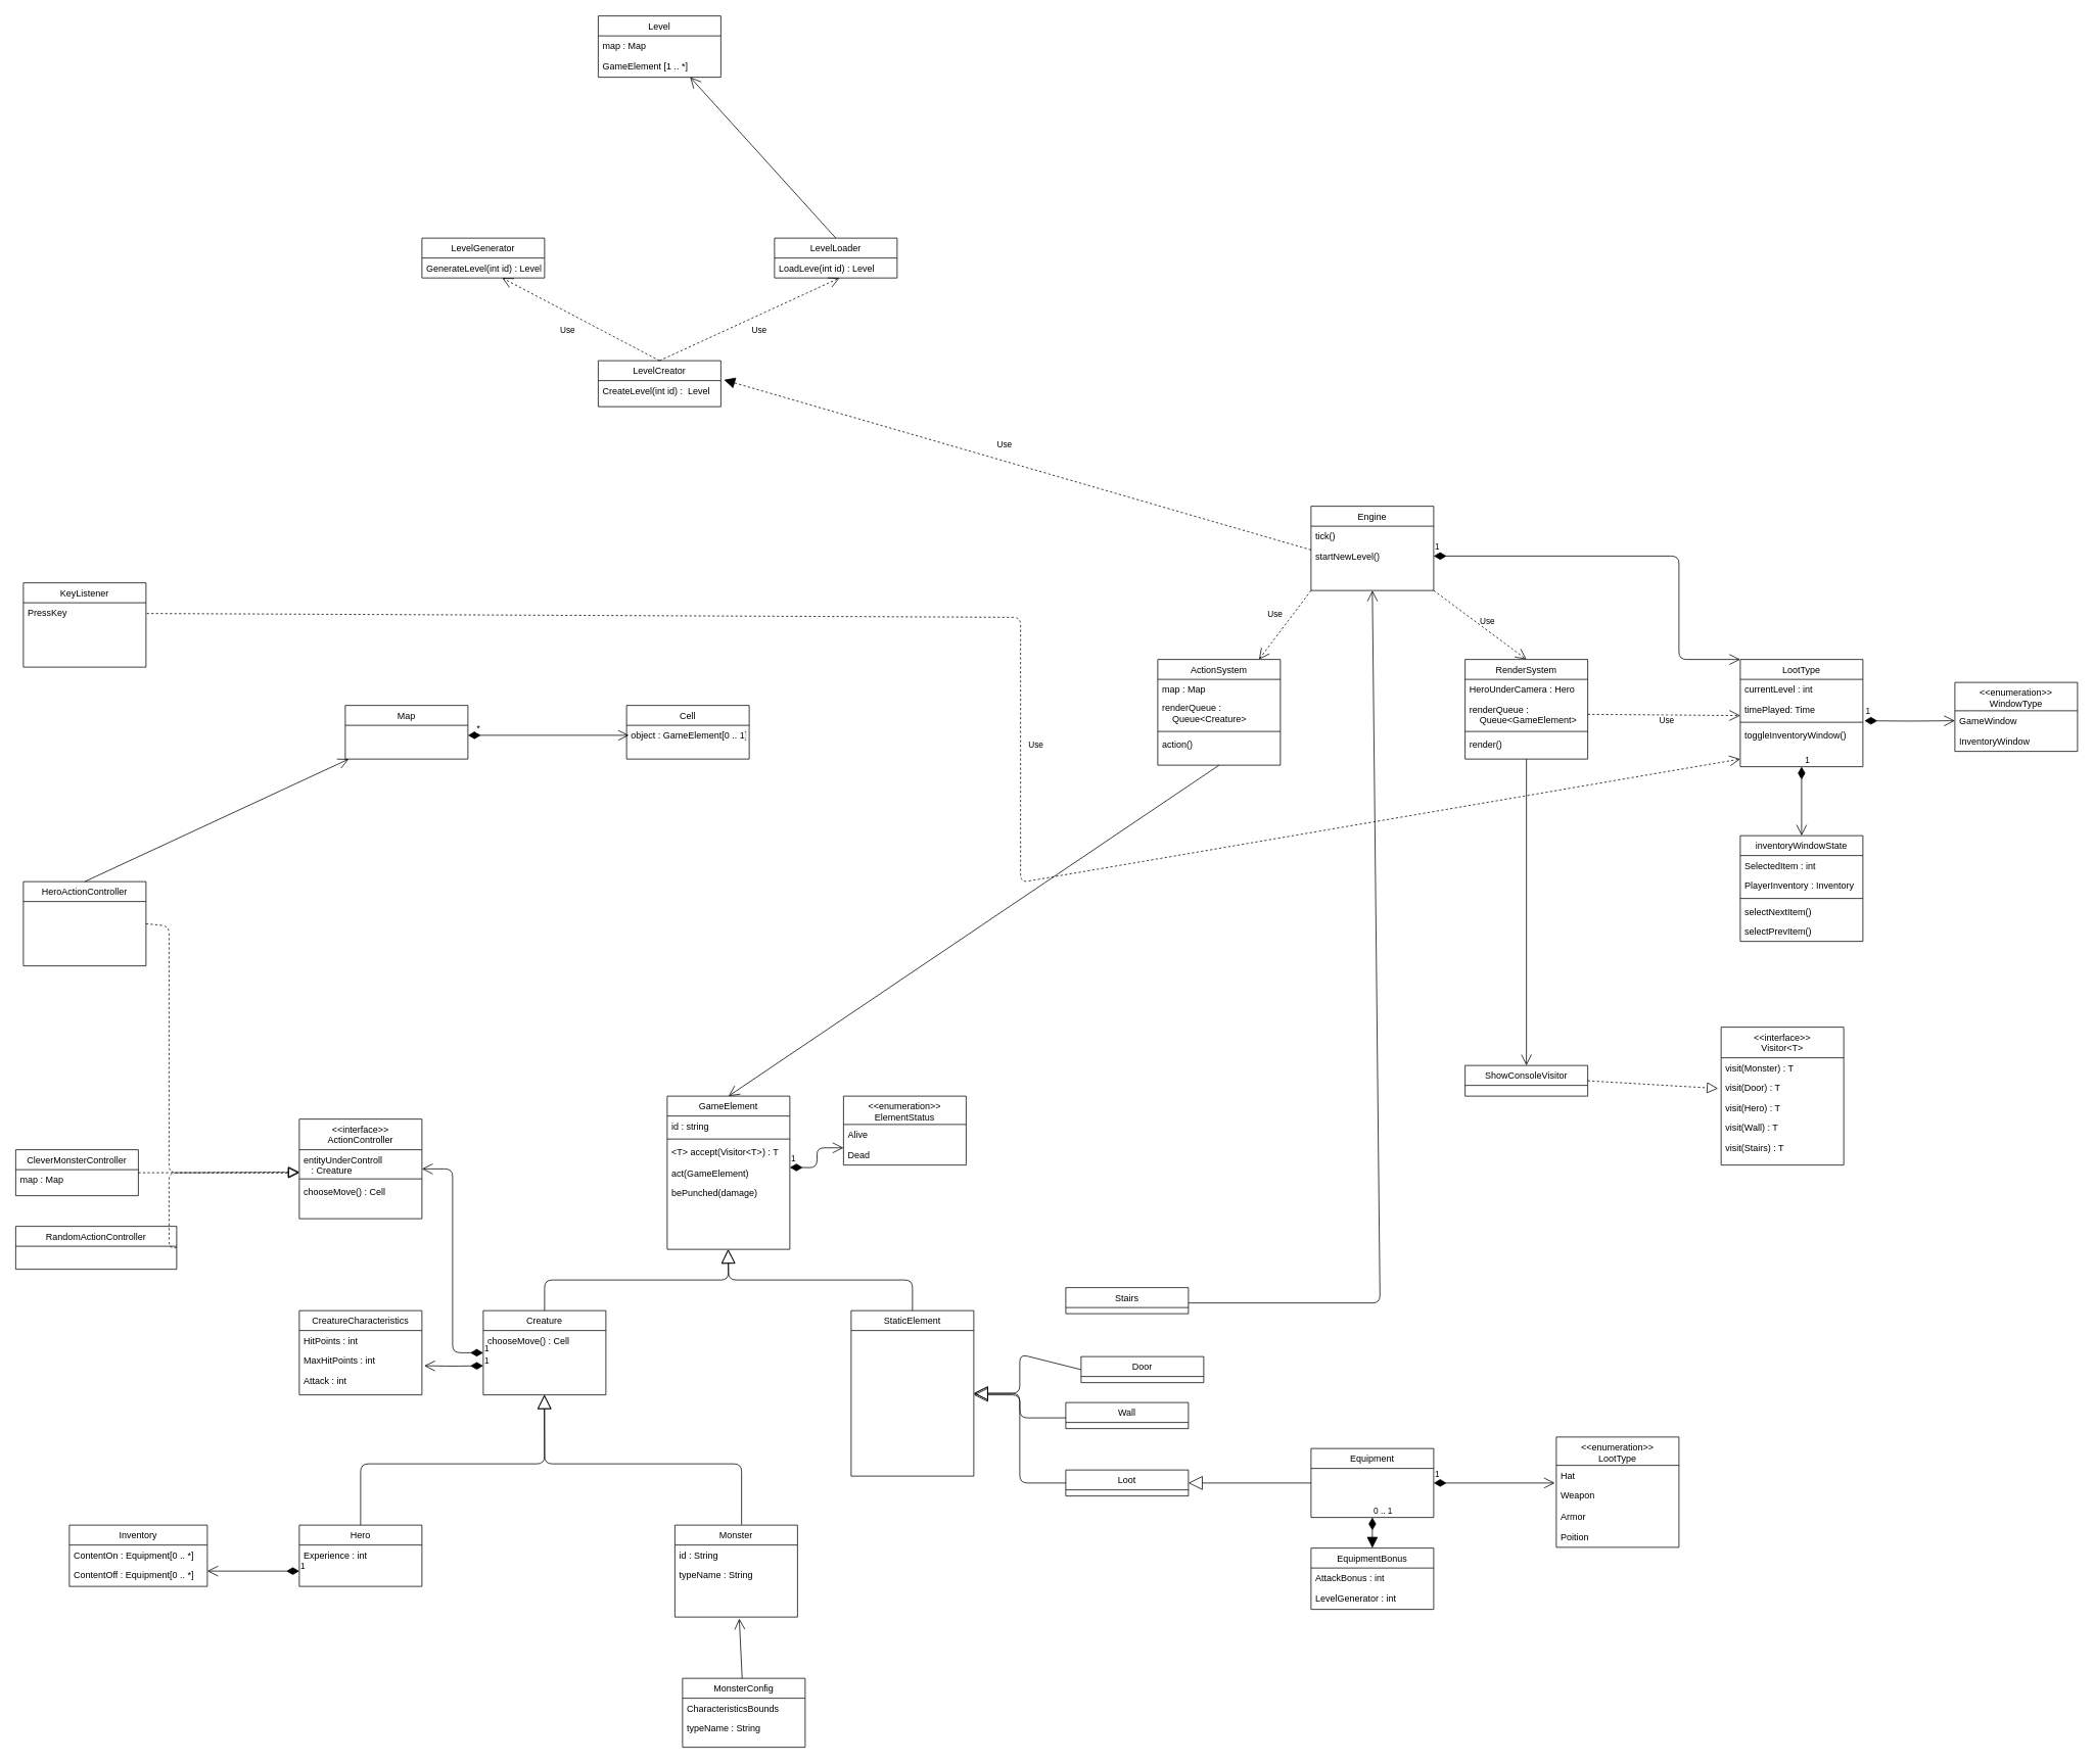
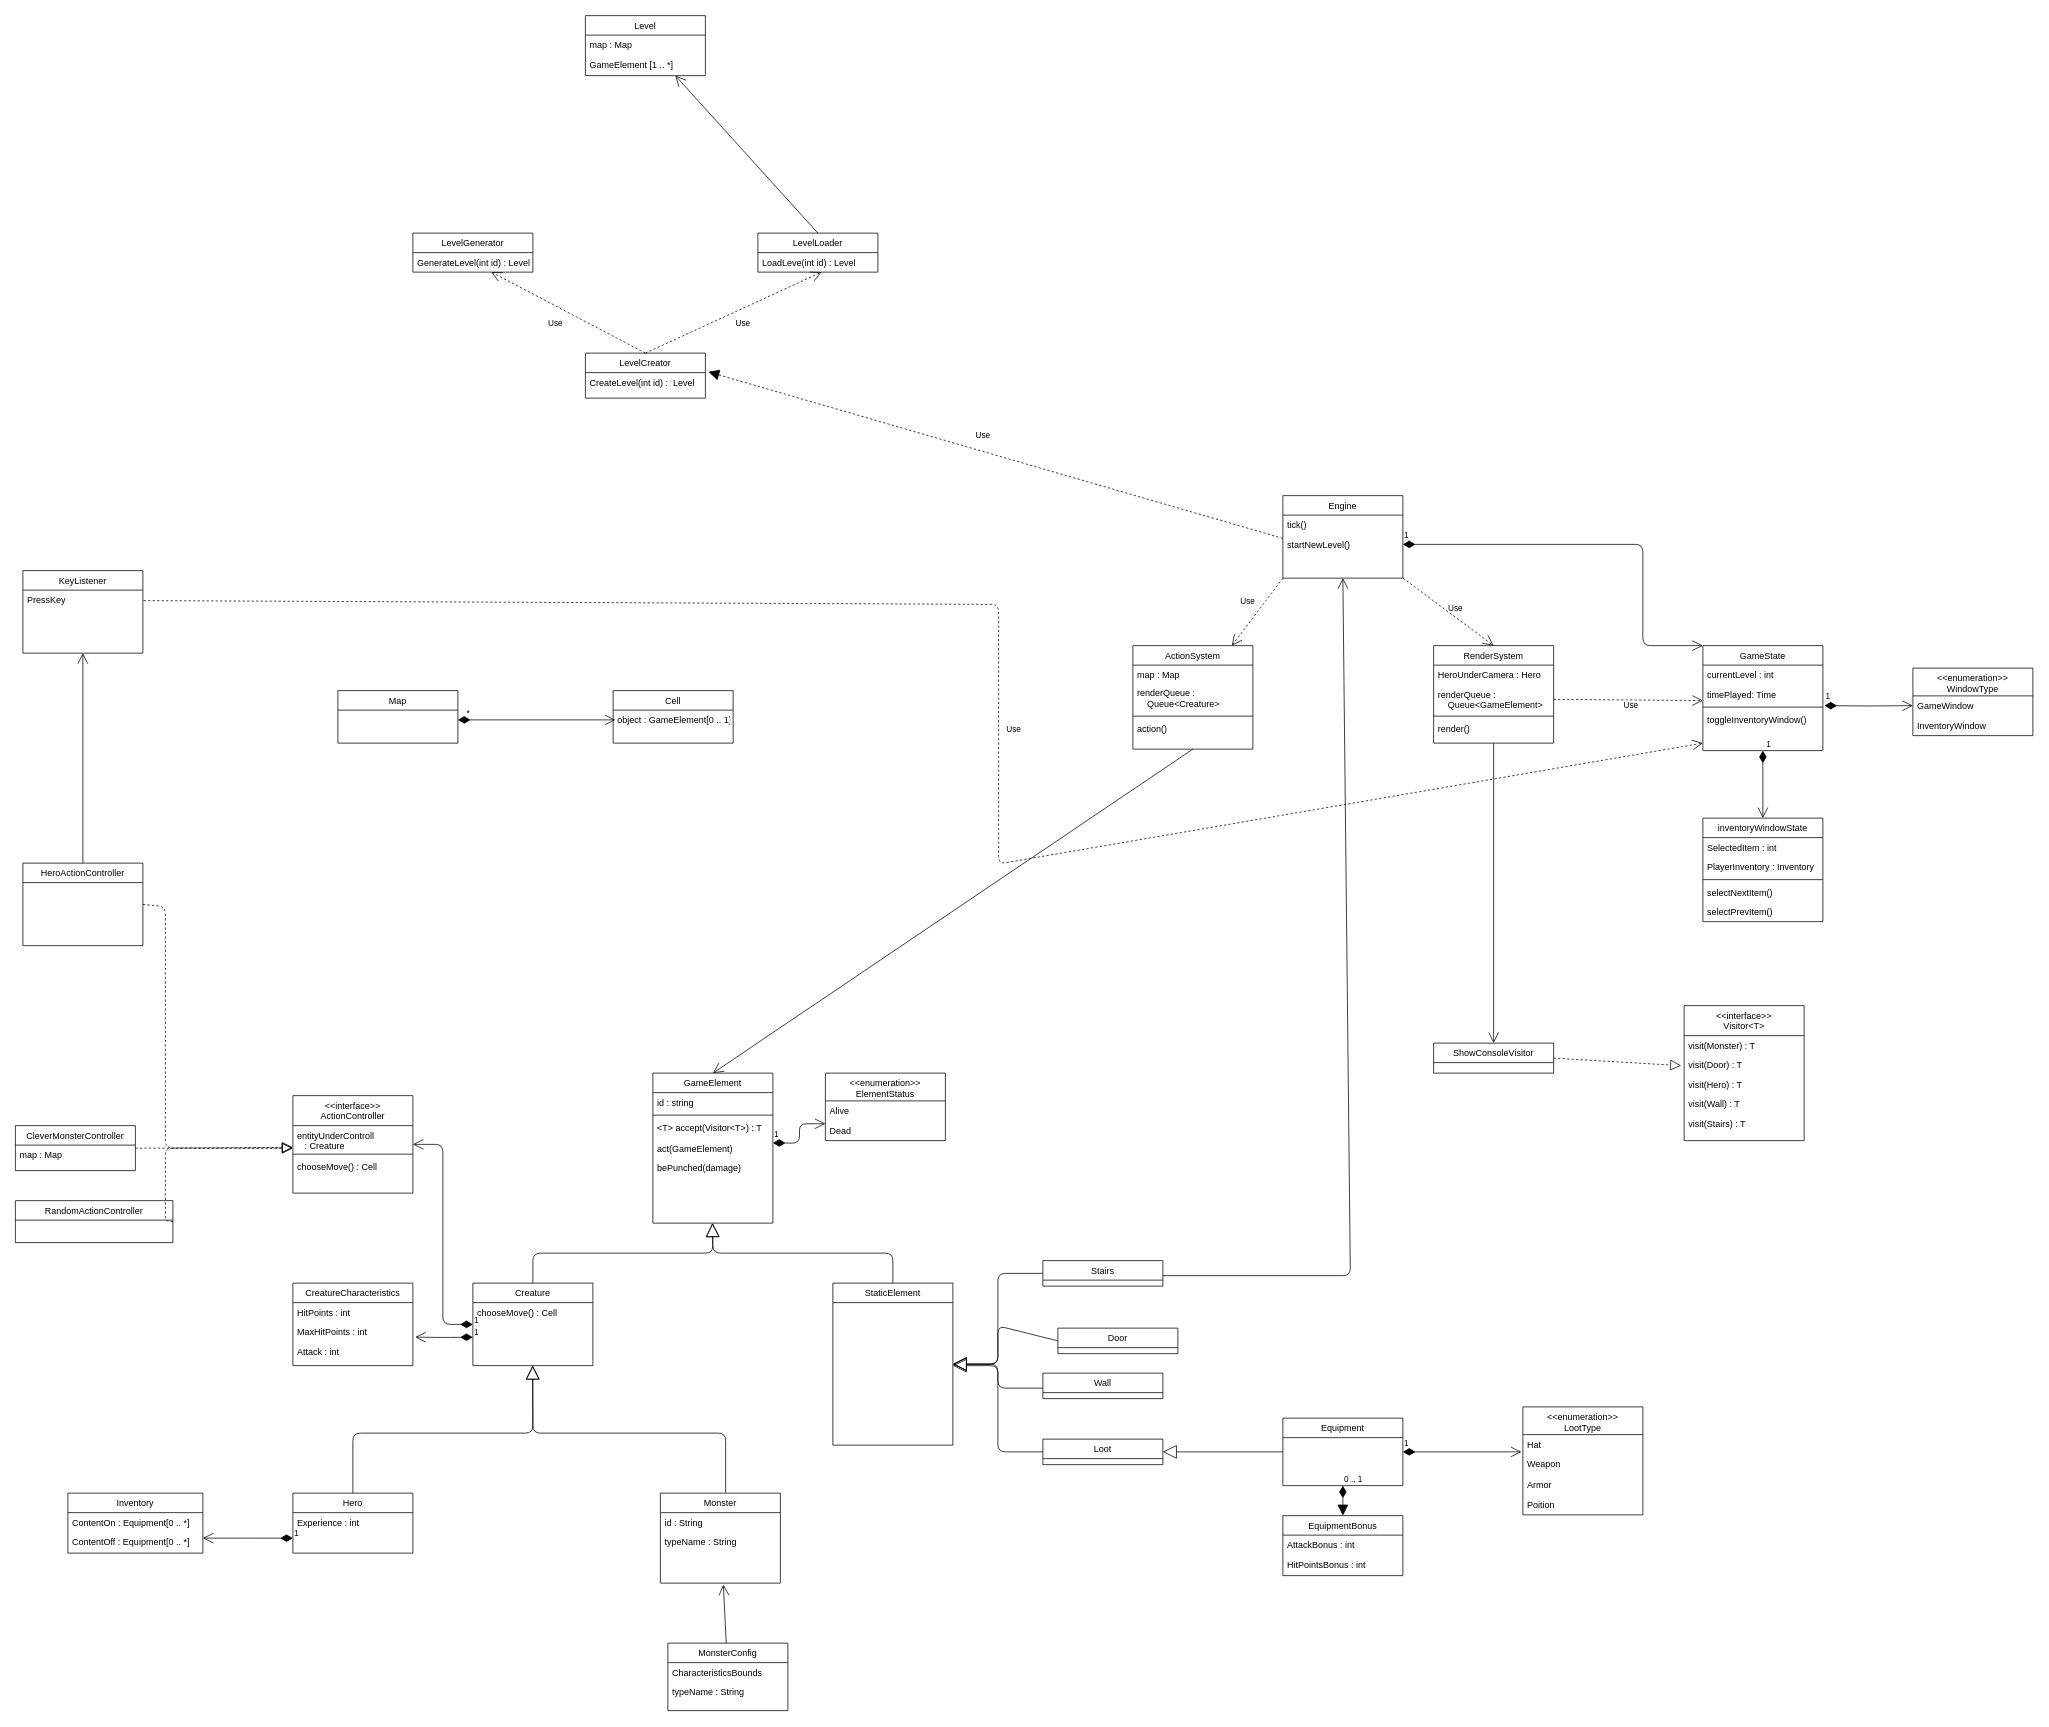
- <mxCell id="47" value="LootType" style="swimlane;fontStyle=0;align=center;verticalAlign=top;childLayout=stackLayout;horizontal=1;startSize=26;horizontalStack=0;resizeParent=1;resizeLast=0;collapsible=1;marginBottom=0;rounded=0;shadow=0;strokeWidth=1;" vertex="1" parent="1"><mxGeometry x="2270" y="860" width="160" height="140" as="geometry"><mxRectangle x="550" y="140" width="160" height="26" as="alternateBounds" /></mxGeometry></mxCell>
+ <mxCell id="47" value="GameState" style="swimlane;fontStyle=0;align=center;verticalAlign=top;childLayout=stackLayout;horizontal=1;startSize=26;horizontalStack=0;resizeParent=1;resizeLast=0;collapsible=1;marginBottom=0;rounded=0;shadow=0;strokeWidth=1;" vertex="1" parent="1"><mxGeometry x="2270" y="860" width="160" height="140" as="geometry"><mxRectangle x="550" y="140" width="160" height="26" as="alternateBounds" /></mxGeometry></mxCell>
- <mxCell id="107" value="" style="endArrow=open;endFill=1;endSize=12;html=1;exitX=0.5;exitY=0;exitDx=0;exitDy=0;" edge="1" parent="1" source="18" target="24"><mxGeometry width="160" relative="1" as="geometry"><mxPoint x="200" y="1070" as="sourcePoint" /><mxPoint x="360" y="1070" as="targetPoint" /></mxGeometry></mxCell>
+ <mxCell id="107" value="" style="endArrow=open;endFill=1;endSize=12;html=1;exitX=0.5;exitY=0;exitDx=0;exitDy=0;entryX=0.5;entryY=1;entryDx=0;entryDy=0;" edge="1" parent="1" source="18" target="2"><mxGeometry width="160" relative="1" as="geometry"><mxPoint x="200" y="1070" as="sourcePoint" /><mxPoint x="360" y="1070" as="targetPoint" /></mxGeometry></mxCell>
+ <mxCell id="83" value="" style="endArrow=block;endSize=16;endFill=0;html=1;entryX=1;entryY=0.5;entryDx=0;entryDy=0;exitX=0;exitY=0.5;exitDx=0;exitDy=0;" edge="1" parent="1" source="33" target="11"><mxGeometry width="160" relative="1" as="geometry"><mxPoint x="1350" y="1818" as="sourcePoint" /><mxPoint x="1530" y="1610" as="targetPoint" /><Array as="points"><mxPoint x="1330" y="1697" /><mxPoint x="1330" y="1818" /></Array></mxGeometry></mxCell>
- <mxCell id="91" value="LevelGenerator : int" style="text;align=left;verticalAlign=top;spacingLeft=4;spacingRight=4;overflow=hidden;rotatable=0;points=[[0,0.5],[1,0.5]];portConstraint=eastwest;" vertex="1" parent="89"><mxGeometry y="52" width="160" height="26" as="geometry" /></mxCell>
+ <mxCell id="91" value="HitPointsBonus : int" style="text;align=left;verticalAlign=top;spacingLeft=4;spacingRight=4;overflow=hidden;rotatable=0;points=[[0,0.5],[1,0.5]];portConstraint=eastwest;" vertex="1" parent="89"><mxGeometry y="52" width="160" height="26" as="geometry" /></mxCell>
